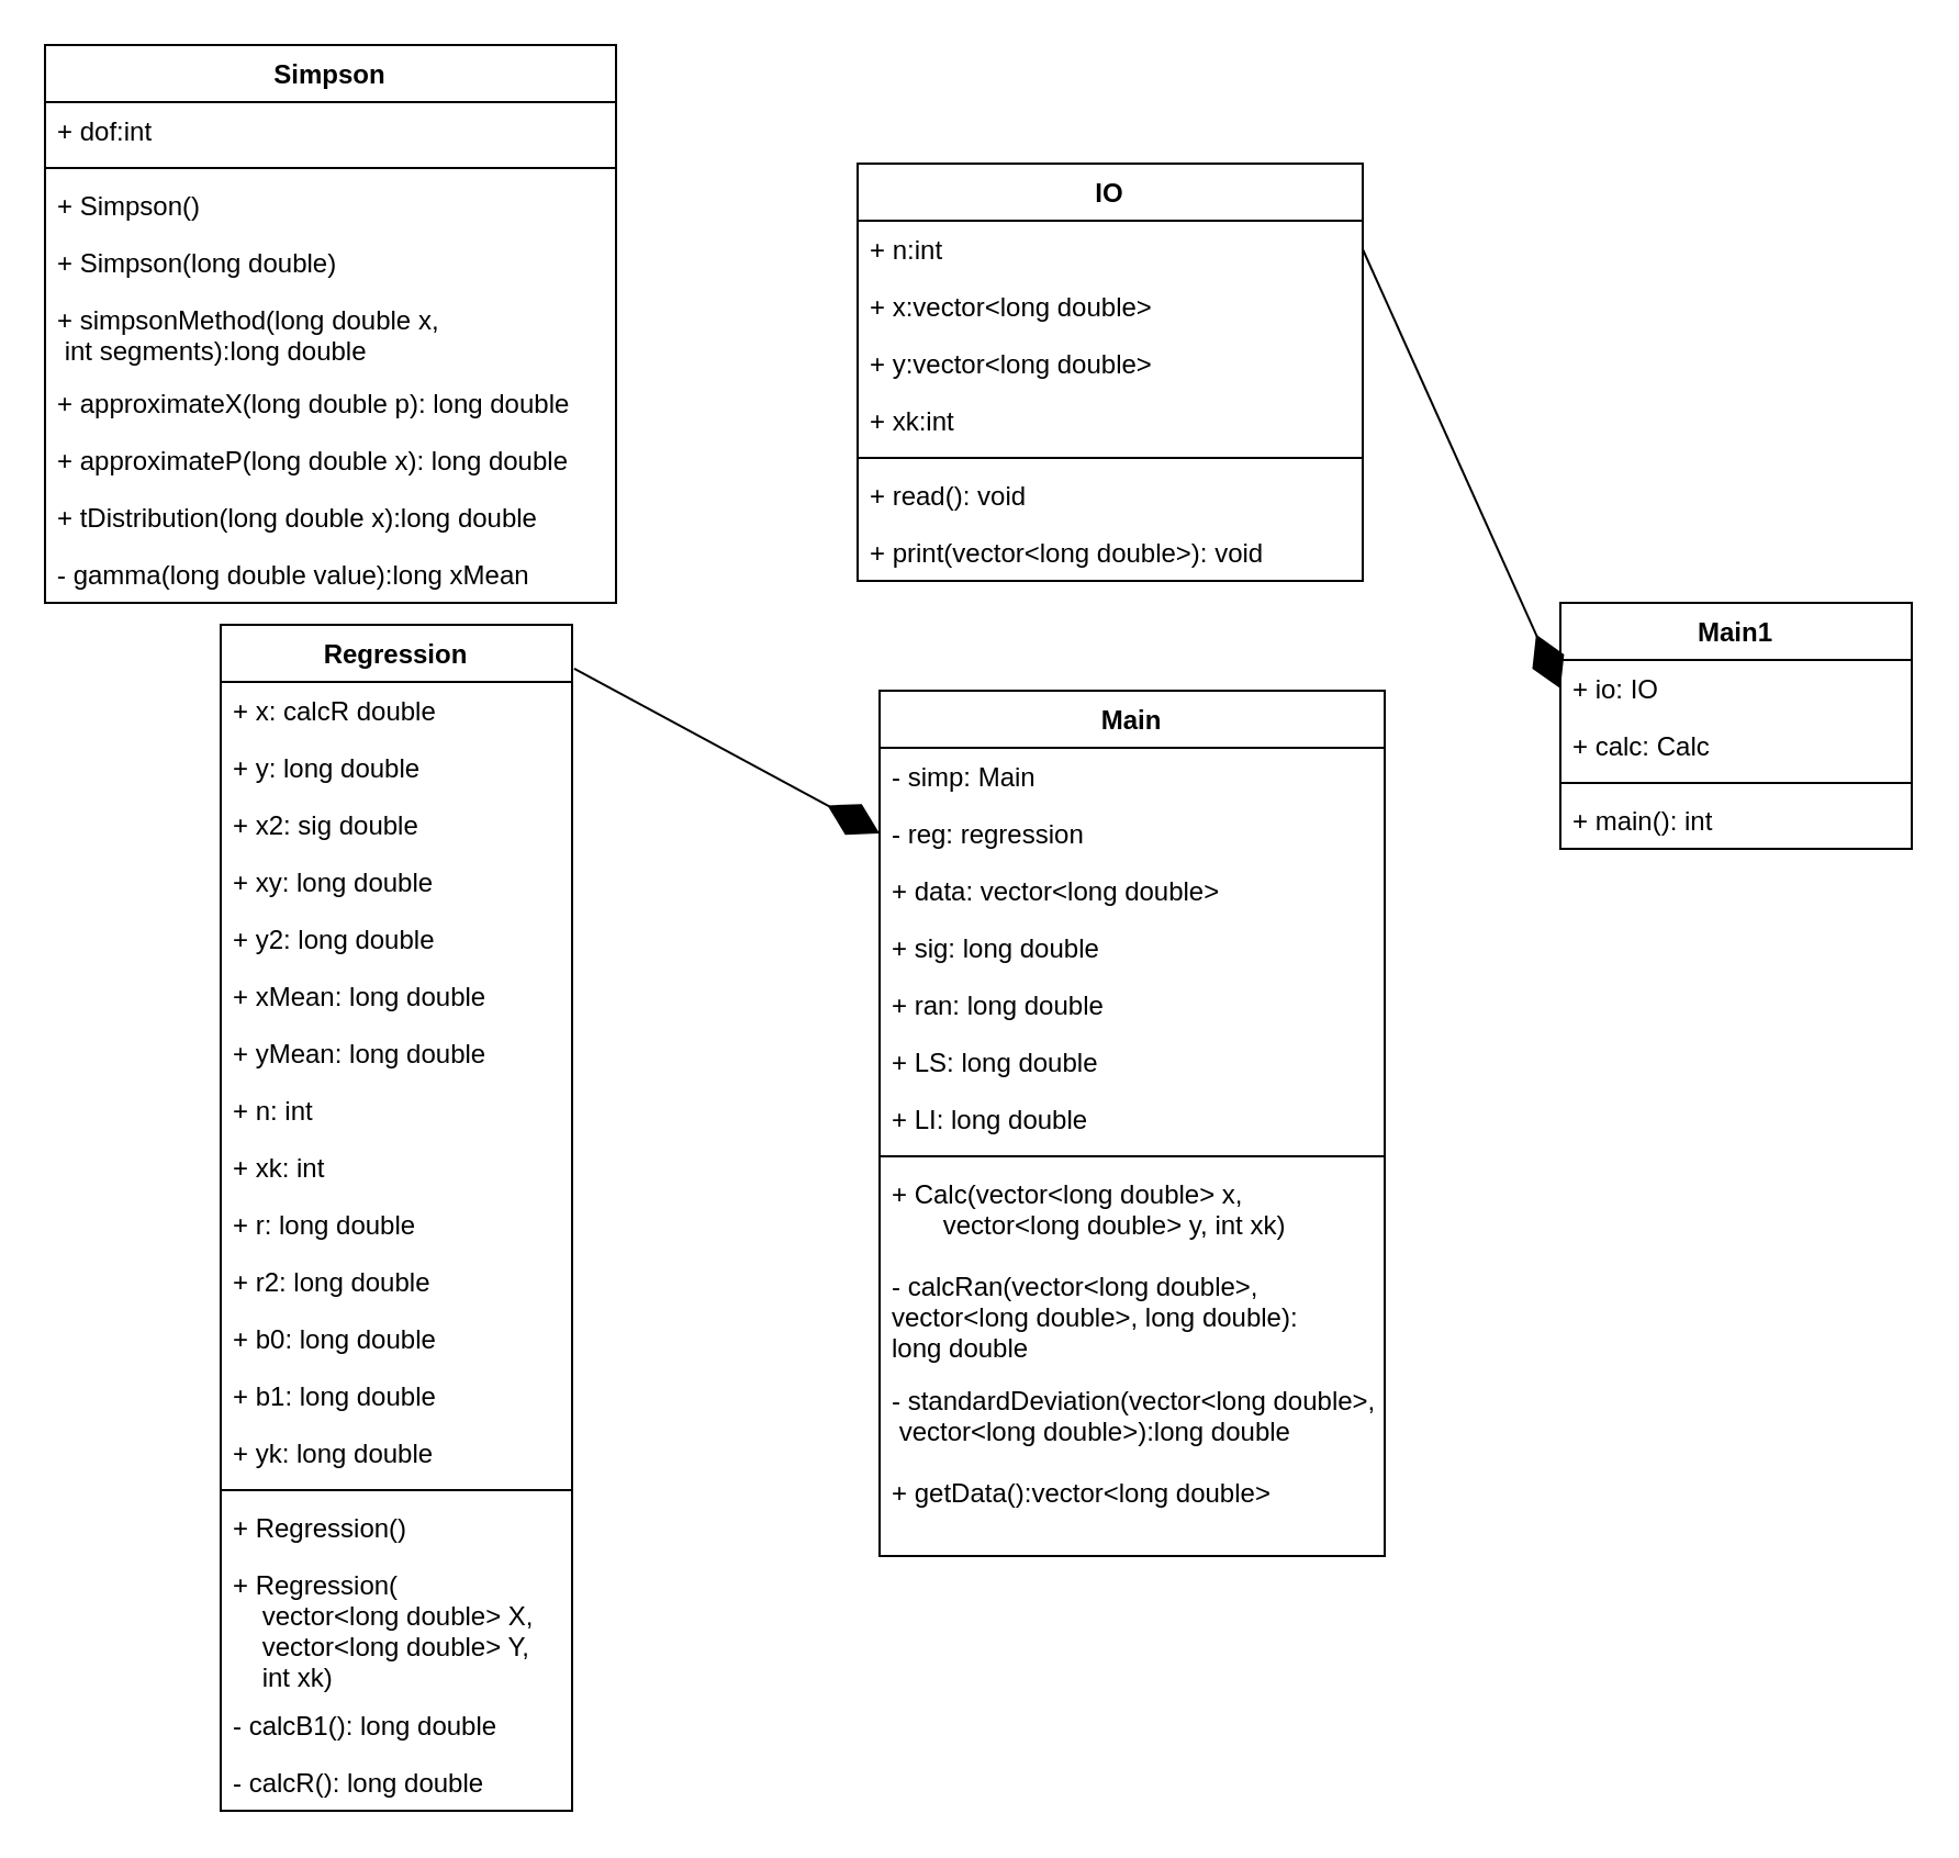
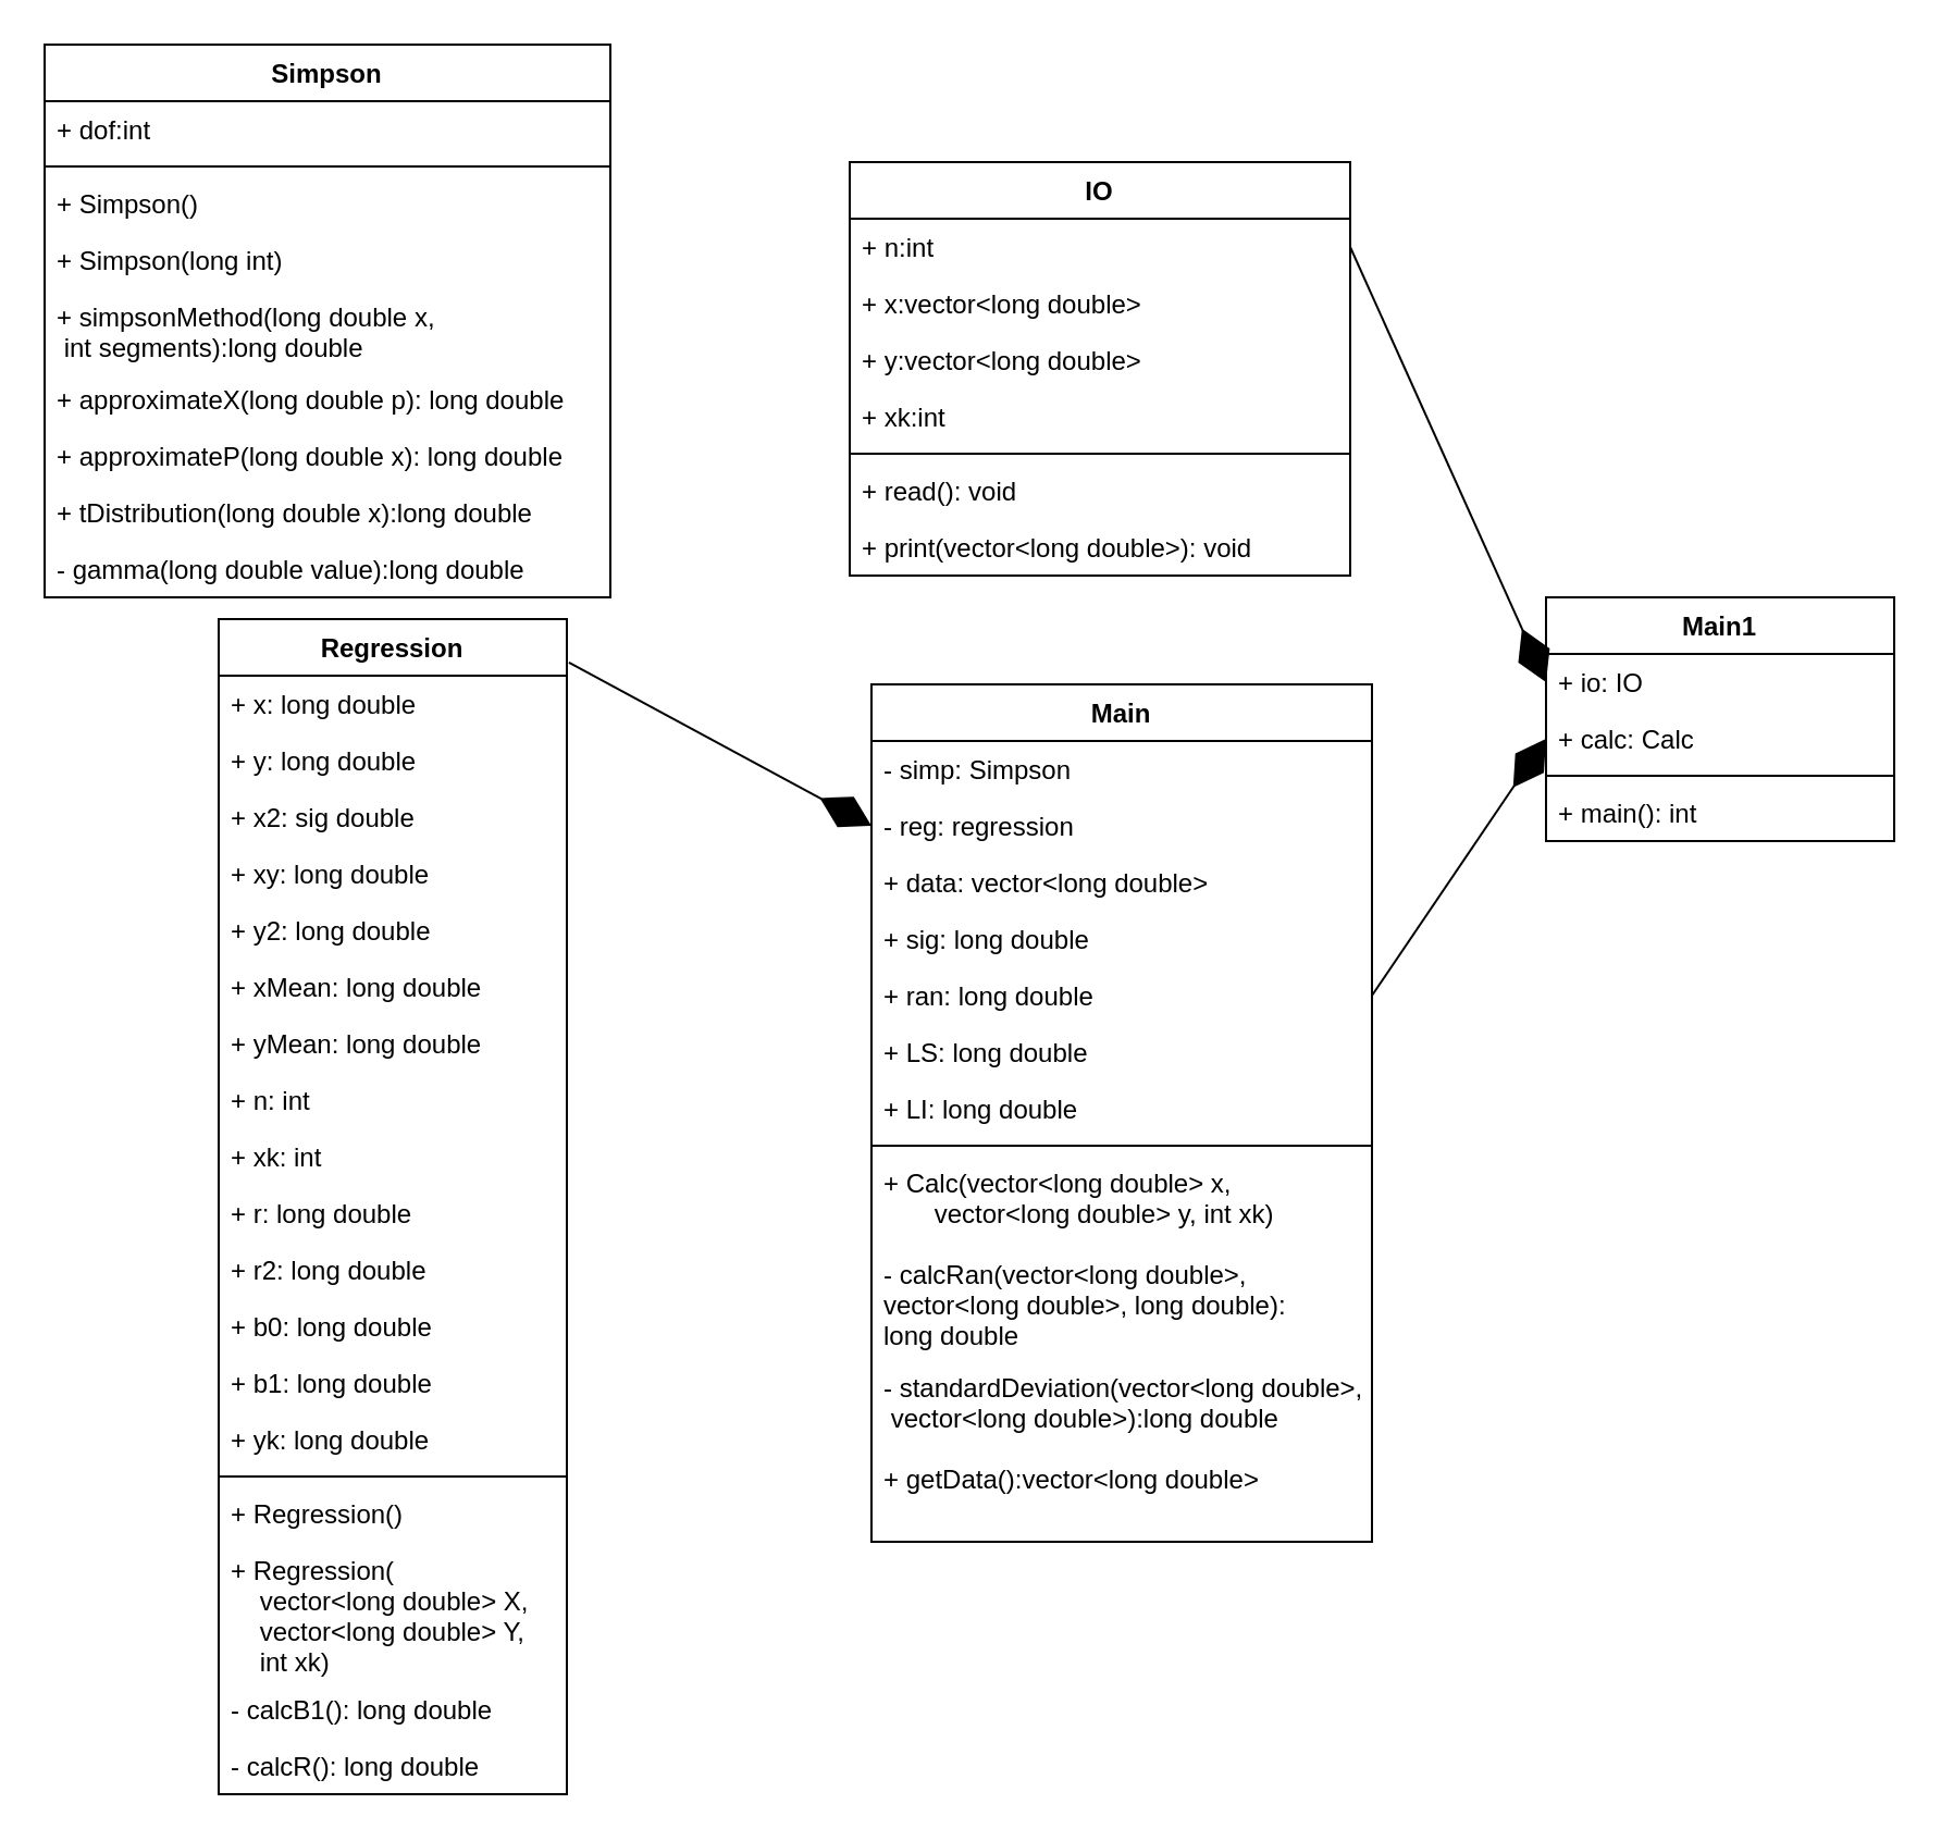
- <mxCell id="55" value="+ Simpson(long double)" style="text;strokeColor=none;fillColor=none;align=left;verticalAlign=top;spacingLeft=4;spacingRight=4;overflow=hidden;rotatable=0;points=[[0,0.5],[1,0.5]];portConstraint=eastwest;" vertex="1" parent="51"><mxGeometry y="86" width="260" height="26" as="geometry" /></mxCell>
+ <mxCell id="55" value="+ Simpson(long int)" style="text;strokeColor=none;fillColor=none;align=left;verticalAlign=top;spacingLeft=4;spacingRight=4;overflow=hidden;rotatable=0;points=[[0,0.5],[1,0.5]];portConstraint=eastwest;" vertex="1" parent="51"><mxGeometry y="86" width="260" height="26" as="geometry" /></mxCell>
- <mxCell id="60" value="- gamma(long double value):long xMean " style="text;strokeColor=none;fillColor=none;align=left;verticalAlign=top;spacingLeft=4;spacingRight=4;overflow=hidden;rotatable=0;points=[[0,0.5],[1,0.5]];portConstraint=eastwest;" vertex="1" parent="51"><mxGeometry y="228" width="260" height="26" as="geometry" /></mxCell>
+ <mxCell id="60" value="- gamma(long double value):long double " style="text;strokeColor=none;fillColor=none;align=left;verticalAlign=top;spacingLeft=4;spacingRight=4;overflow=hidden;rotatable=0;points=[[0,0.5],[1,0.5]];portConstraint=eastwest;" vertex="1" parent="51"><mxGeometry y="228" width="260" height="26" as="geometry" /></mxCell>
- <mxCell id="8" value="+ x: calcR double" style="text;strokeColor=none;fillColor=none;align=left;verticalAlign=top;spacingLeft=4;spacingRight=4;overflow=hidden;rotatable=0;points=[[0,0.5],[1,0.5]];portConstraint=eastwest;" parent="7" vertex="1"><mxGeometry y="26" width="160" height="26" as="geometry" /></mxCell>
+ <mxCell id="8" value="+ x: long double" style="text;strokeColor=none;fillColor=none;align=left;verticalAlign=top;spacingLeft=4;spacingRight=4;overflow=hidden;rotatable=0;points=[[0,0.5],[1,0.5]];portConstraint=eastwest;" parent="7" vertex="1"><mxGeometry y="26" width="160" height="26" as="geometry" /></mxCell>
- <mxCell id="28" value="- simp: Main" style="text;strokeColor=none;fillColor=none;align=left;verticalAlign=top;spacingLeft=4;spacingRight=4;overflow=hidden;rotatable=0;points=[[0,0.5],[1,0.5]];portConstraint=eastwest;" parent="27" vertex="1"><mxGeometry y="26" width="230" height="26" as="geometry" /></mxCell>
+ <mxCell id="28" value="- simp: Simpson" style="text;strokeColor=none;fillColor=none;align=left;verticalAlign=top;spacingLeft=4;spacingRight=4;overflow=hidden;rotatable=0;points=[[0,0.5],[1,0.5]];portConstraint=eastwest;" parent="27" vertex="1"><mxGeometry y="26" width="230" height="26" as="geometry" /></mxCell>
+ <mxCell id="41" value="" style="endArrow=diamondThin;endFill=1;endSize=24;html=1;exitX=1;exitY=0.5;exitDx=0;exitDy=0;entryX=0;entryY=0.5;entryDx=0;entryDy=0;" parent="1" source="32" target="4" edge="1"><mxGeometry width="160" relative="1" as="geometry"><mxPoint x="320" y="485" as="sourcePoint" /><mxPoint x="410" y="441" as="targetPoint" /></mxGeometry></mxCell>
